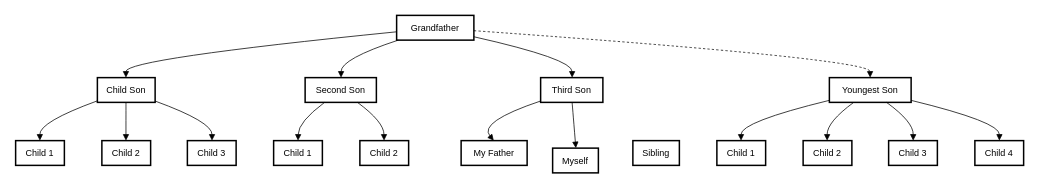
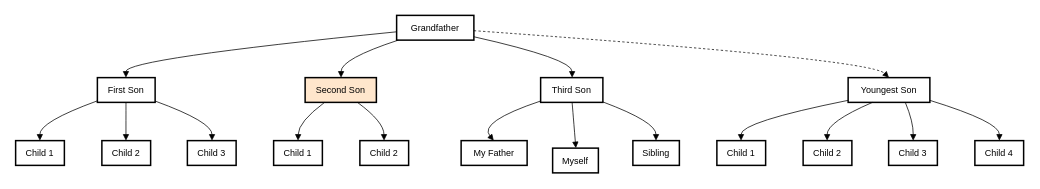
- <mxCell id="3" value="Child Son" style="whiteSpace=wrap;strokeWidth=2;" vertex="1" parent="1"><mxGeometry x="129" y="103" width="77" height="33" as="geometry" /></mxCell>
+ <mxCell id="3" value="First Son" style="whiteSpace=wrap;strokeWidth=2;" vertex="1" parent="1"><mxGeometry x="129" y="103" width="77" height="33" as="geometry" /></mxCell>
- <mxCell id="4" value="Second Son" style="whiteSpace=wrap;strokeWidth=2;" vertex="1" parent="1"><mxGeometry x="406" y="103" width="95" height="33" as="geometry" /></mxCell>
+ <mxCell id="4" value="Second Son" style="whiteSpace=wrap;strokeWidth=2;fillColor=#ffe6cc;" vertex="1" parent="1"><mxGeometry x="406" y="103" width="95" height="33" as="geometry" /></mxCell>
- <mxCell id="6" value="Youngest Son" style="whiteSpace=wrap;strokeWidth=2;" vertex="1" parent="1"><mxGeometry x="1105" y="103" width="109" height="33" as="geometry" /></mxCell>
+ <mxCell id="6" value="Youngest Son" style="whiteSpace=wrap;strokeWidth=2;" vertex="1" parent="1"><mxGeometry x="1130" y="103" width="109" height="33" as="geometry" /></mxCell>
+ <mxCell id="30" value="" style="curved=1;startArrow=none;endArrow=block;exitX=1.008;exitY=0.989;entryX=0.497;entryY=-0.006;" edge="1" parent="1" source="5" target="14"><mxGeometry relative="1" as="geometry"><Array as="points"><mxPoint x="874" y="162" /></Array></mxGeometry></mxCell>
